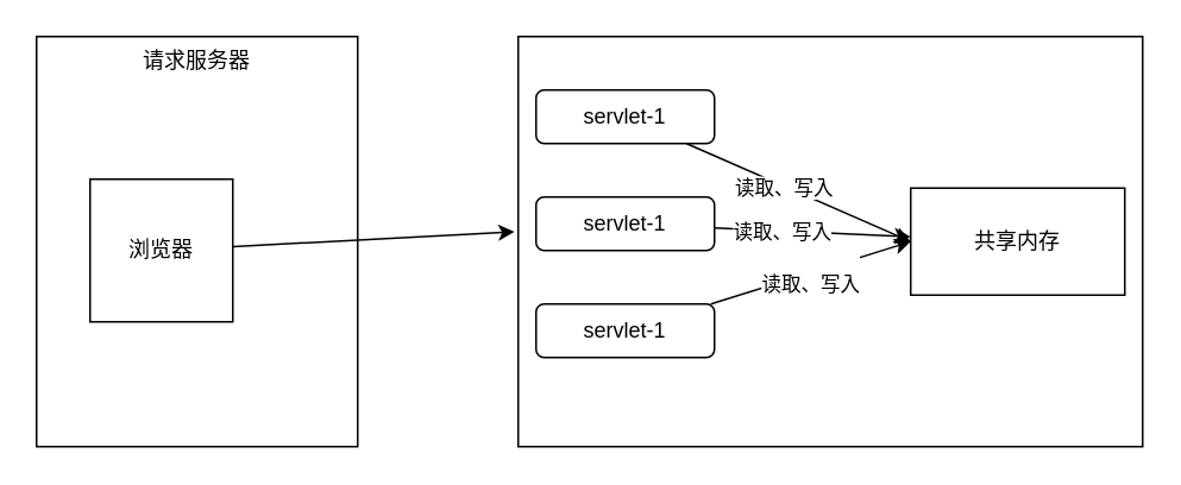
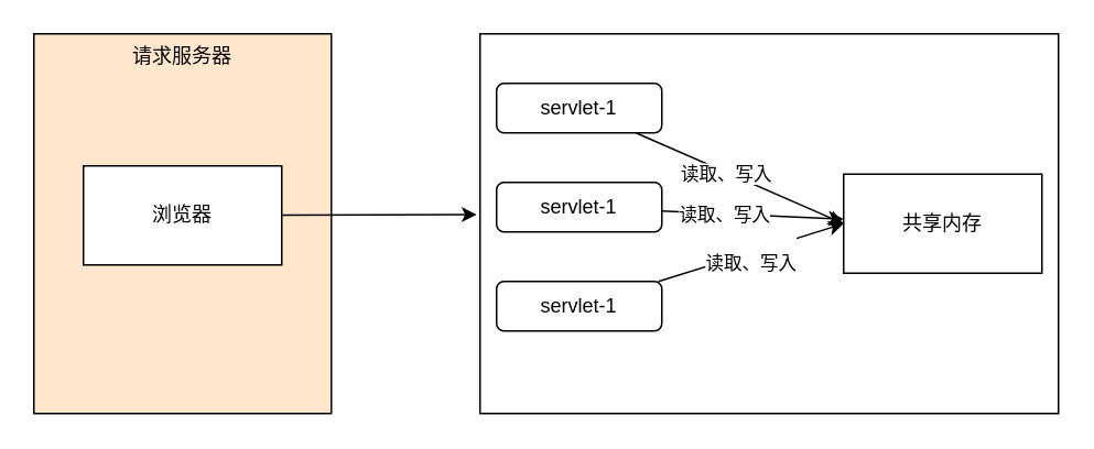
- <mxCell id="2" value="请求服务器&lt;br&gt;" style="rounded=0;whiteSpace=wrap;html=1;align=center;horizontal=1;verticalAlign=top;" vertex="1" parent="1"><mxGeometry x="20" y="20" width="180" height="230" as="geometry" /></mxCell>
+ <mxCell id="2" value="请求服务器&lt;br&gt;" style="rounded=0;whiteSpace=wrap;html=1;align=center;horizontal=1;verticalAlign=top;fillColor=#ffe6cc;" vertex="1" parent="1"><mxGeometry x="20" y="20" width="180" height="230" as="geometry" /></mxCell>
- <mxCell id="4" value="&lt;span&gt;浏览器&lt;/span&gt;" style="rounded=0;whiteSpace=wrap;html=1;align=center;" vertex="1" parent="1"><mxGeometry x="50" y="100" width="80" height="80" as="geometry" /></mxCell>
+ <mxCell id="4" value="&lt;span&gt;浏览器&lt;/span&gt;" style="rounded=0;whiteSpace=wrap;html=1;align=center;" vertex="1" parent="1"><mxGeometry x="50" y="100" width="120" height="60" as="geometry" /></mxCell>
